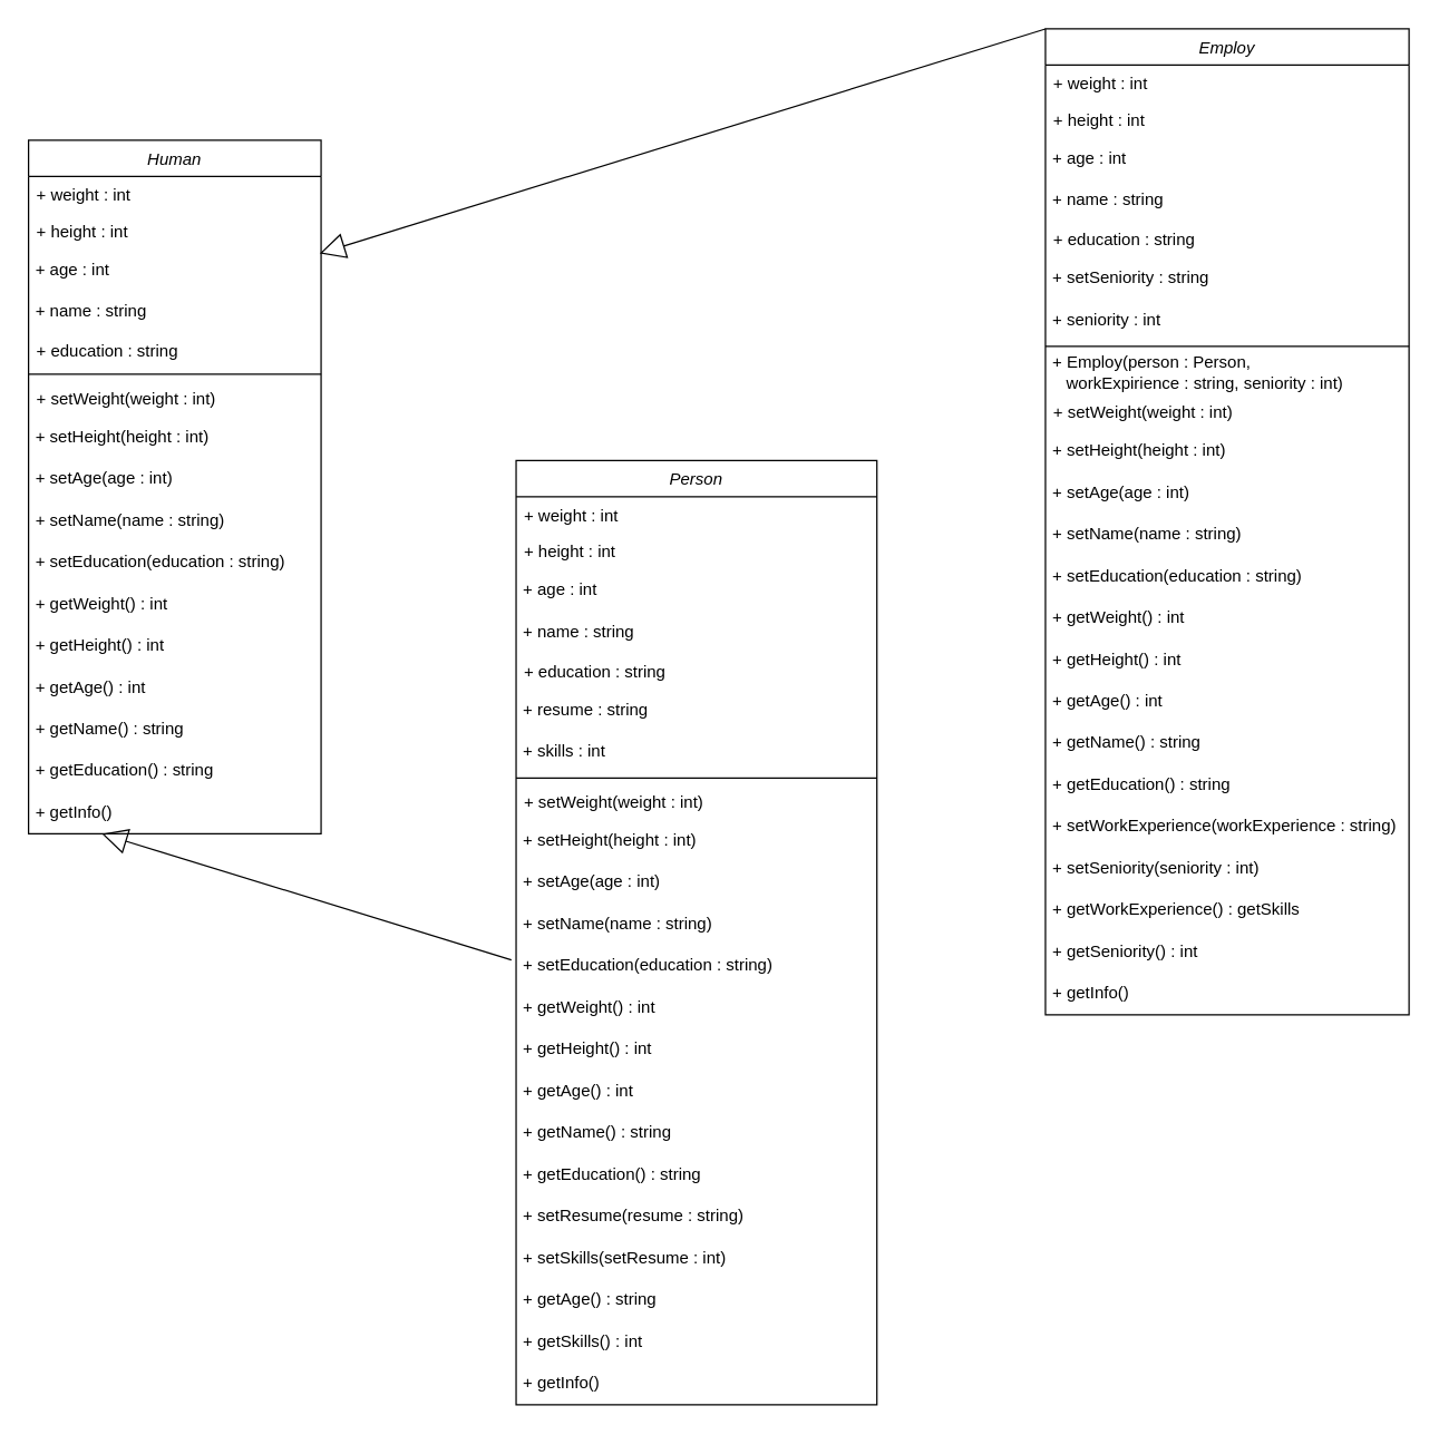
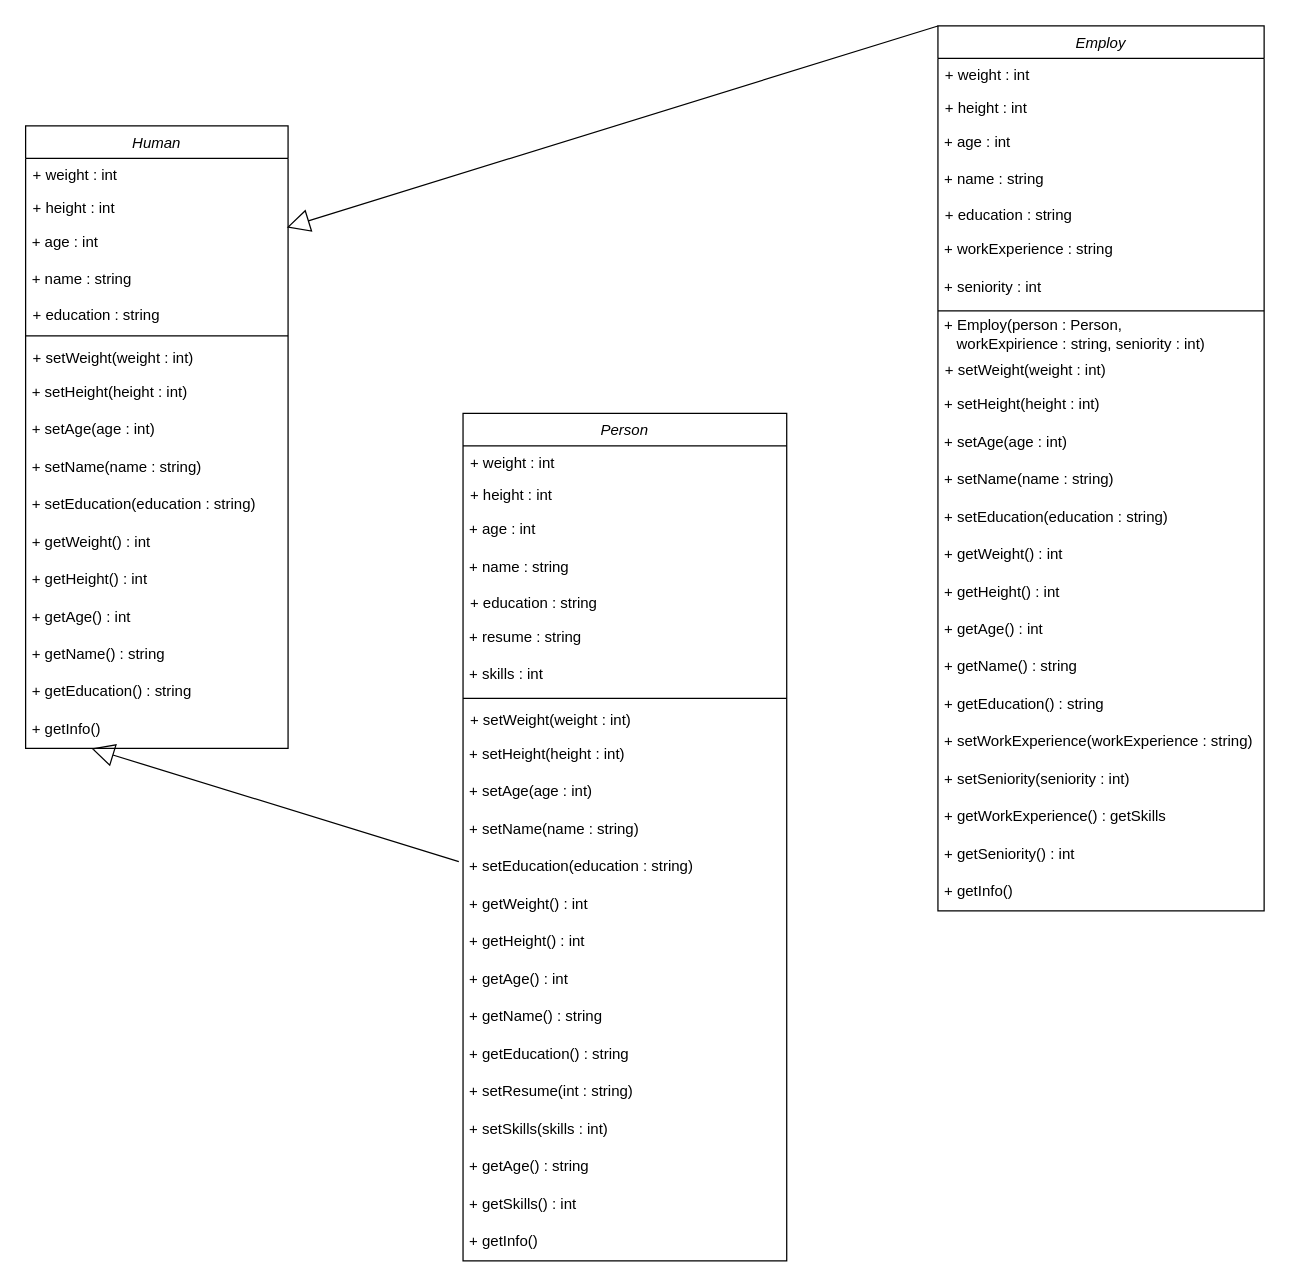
- <mxCell id="26" value="&amp;nbsp;+ setSeniority : string" style="text;html=1;align=left;verticalAlign=middle;resizable=0;points=[];autosize=1;strokeColor=none;fillColor=none;" parent="20" vertex="1"><mxGeometry y="164" width="261" height="30" as="geometry" /></mxCell>
+ <mxCell id="26" value="&amp;nbsp;+ workExperience : string" style="text;html=1;align=left;verticalAlign=middle;resizable=0;points=[];autosize=1;strokeColor=none;fillColor=none;" parent="20" vertex="1"><mxGeometry y="164" width="261" height="30" as="geometry" /></mxCell>
- <mxCell id="64" value="&amp;nbsp;+ setResume(resume : string)" style="text;html=1;align=left;verticalAlign=middle;resizable=0;points=[];autosize=1;strokeColor=none;fillColor=none;" parent="45" vertex="1"><mxGeometry y="528" width="259" height="30" as="geometry" /></mxCell>
+ <mxCell id="64" value="&amp;nbsp;+ setResume(int : string)" style="text;html=1;align=left;verticalAlign=middle;resizable=0;points=[];autosize=1;strokeColor=none;fillColor=none;" parent="45" vertex="1"><mxGeometry y="528" width="259" height="30" as="geometry" /></mxCell>
- <mxCell id="65" value="&amp;nbsp;+ setSkills(setResume : int)" style="text;html=1;align=left;verticalAlign=middle;resizable=0;points=[];autosize=1;strokeColor=none;fillColor=none;" parent="45" vertex="1"><mxGeometry y="558" width="259" height="30" as="geometry" /></mxCell>
+ <mxCell id="65" value="&amp;nbsp;+ setSkills(skills : int)" style="text;html=1;align=left;verticalAlign=middle;resizable=0;points=[];autosize=1;strokeColor=none;fillColor=none;" parent="45" vertex="1"><mxGeometry y="558" width="259" height="30" as="geometry" /></mxCell>
